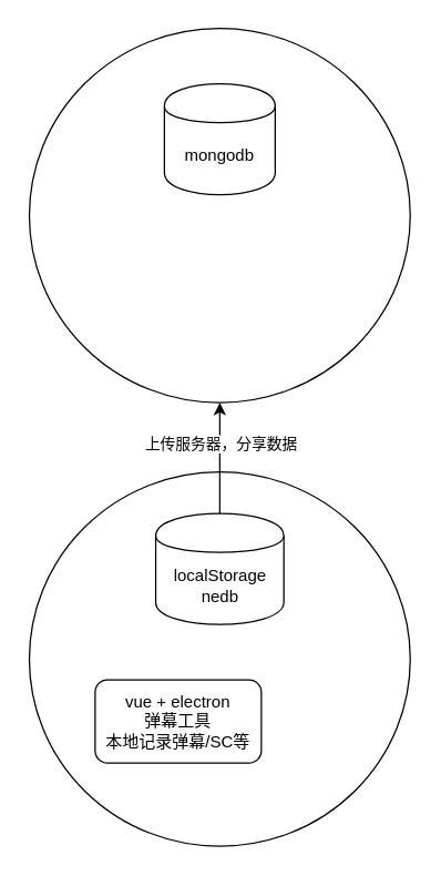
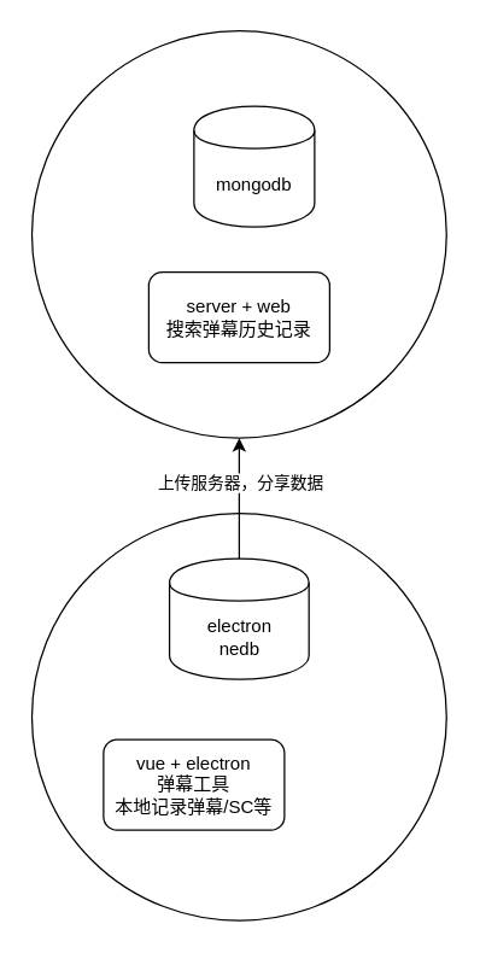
- <mxCell id="4" value="mongodb" style="shape=cylinder;whiteSpace=wrap;html=1;boundedLbl=1;backgroundOutline=1;" parent="1" vertex="1"><mxGeometry x="118" y="60" width="80" height="80" as="geometry" /></mxCell>
+ <mxCell id="4" value="mongodb" style="shape=cylinder;whiteSpace=wrap;html=1;boundedLbl=1;backgroundOutline=1;" parent="1" vertex="1"><mxGeometry x="128" y="70" width="80" height="80" as="geometry" /></mxCell>
+ <mxCell id="3" value="server + web&lt;br&gt;搜索弹幕历史记录" style="rounded=1;whiteSpace=wrap;html=1;" parent="1" vertex="1"><mxGeometry x="98" y="180" width="120" height="60" as="geometry" /></mxCell>
- <mxCell id="6" value="localStorage&lt;br&gt;nedb" style="shape=cylinder;whiteSpace=wrap;html=1;boundedLbl=1;backgroundOutline=1;fillColor=none;" parent="1" vertex="1"><mxGeometry x="111.75" y="370" width="92.5" height="80" as="geometry" /></mxCell>
+ <mxCell id="6" value="electron&lt;br&gt;nedb" style="shape=cylinder;whiteSpace=wrap;html=1;boundedLbl=1;backgroundOutline=1;fillColor=none;" parent="1" vertex="1"><mxGeometry x="111.75" y="370" width="92.5" height="80" as="geometry" /></mxCell>
